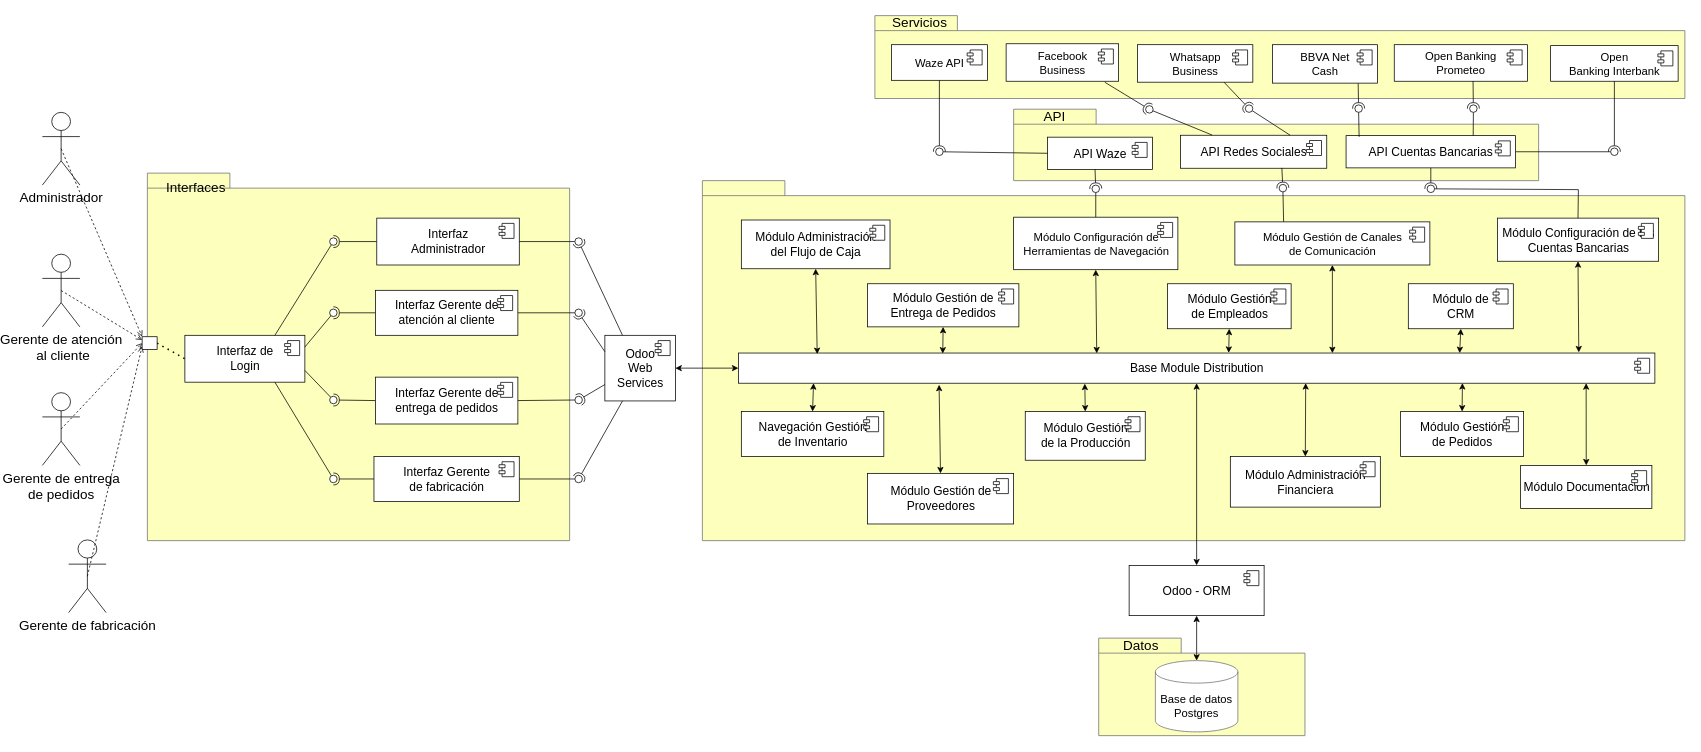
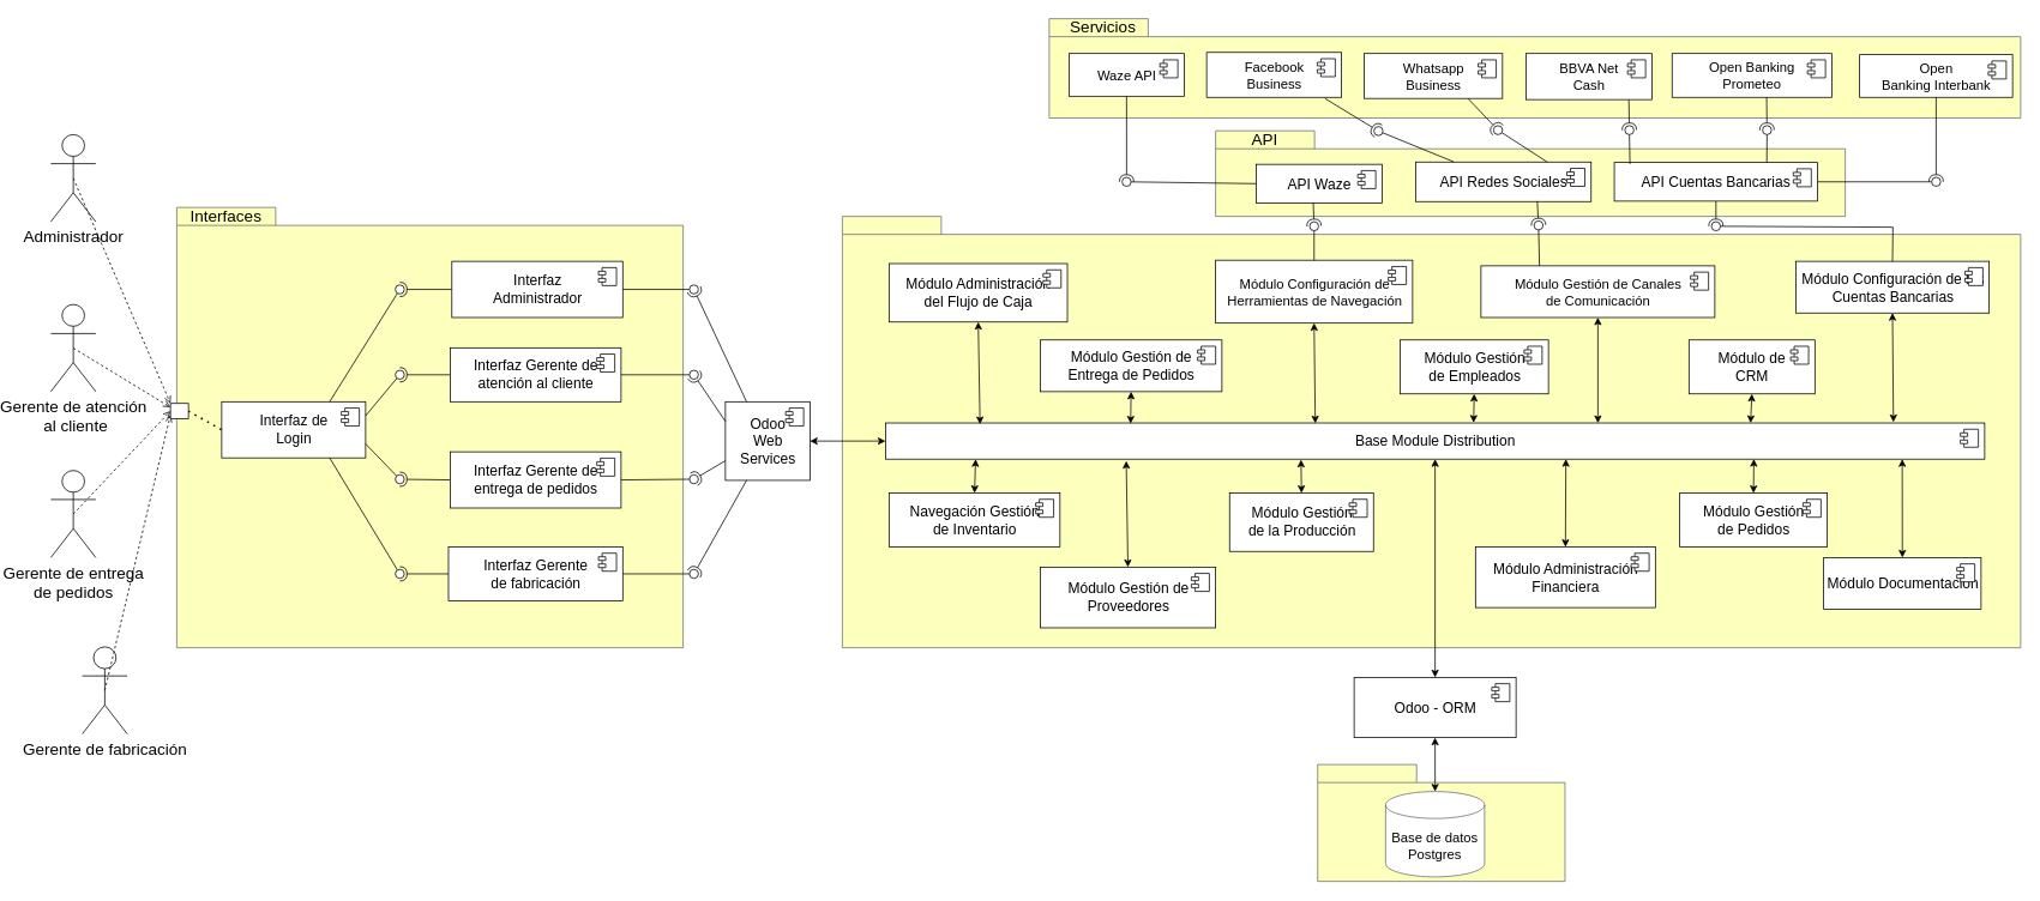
- <mxCell id="18" value="&lt;font style=&quot;font-size: 18px&quot;&gt;Interfaces&lt;/font&gt;" style="text;html=1;strokeColor=none;fillColor=none;align=center;verticalAlign=middle;whiteSpace=wrap;rounded=0;" parent="1" vertex="1"><mxGeometry x="170" y="240" width="110" height="20" as="geometry" /></mxCell>
+ <mxCell id="18" value="&lt;font style=&quot;font-size: 18px&quot;&gt;Interfaces&lt;/font&gt;" style="text;html=1;strokeColor=none;fillColor=none;align=center;verticalAlign=middle;whiteSpace=wrap;rounded=0;" parent="1" vertex="1"><mxGeometry x="160" y="230" width="110" height="20" as="geometry" /></mxCell>
- <mxCell id="60" value="&lt;font style=&quot;font-size: 18px&quot;&gt;Datos&lt;/font&gt;" style="text;html=1;strokeColor=none;fillColor=none;align=center;verticalAlign=middle;whiteSpace=wrap;rounded=0;" parent="1" vertex="1"><mxGeometry x="1429.5" y="850" width="110" height="20" as="geometry" /></mxCell>
